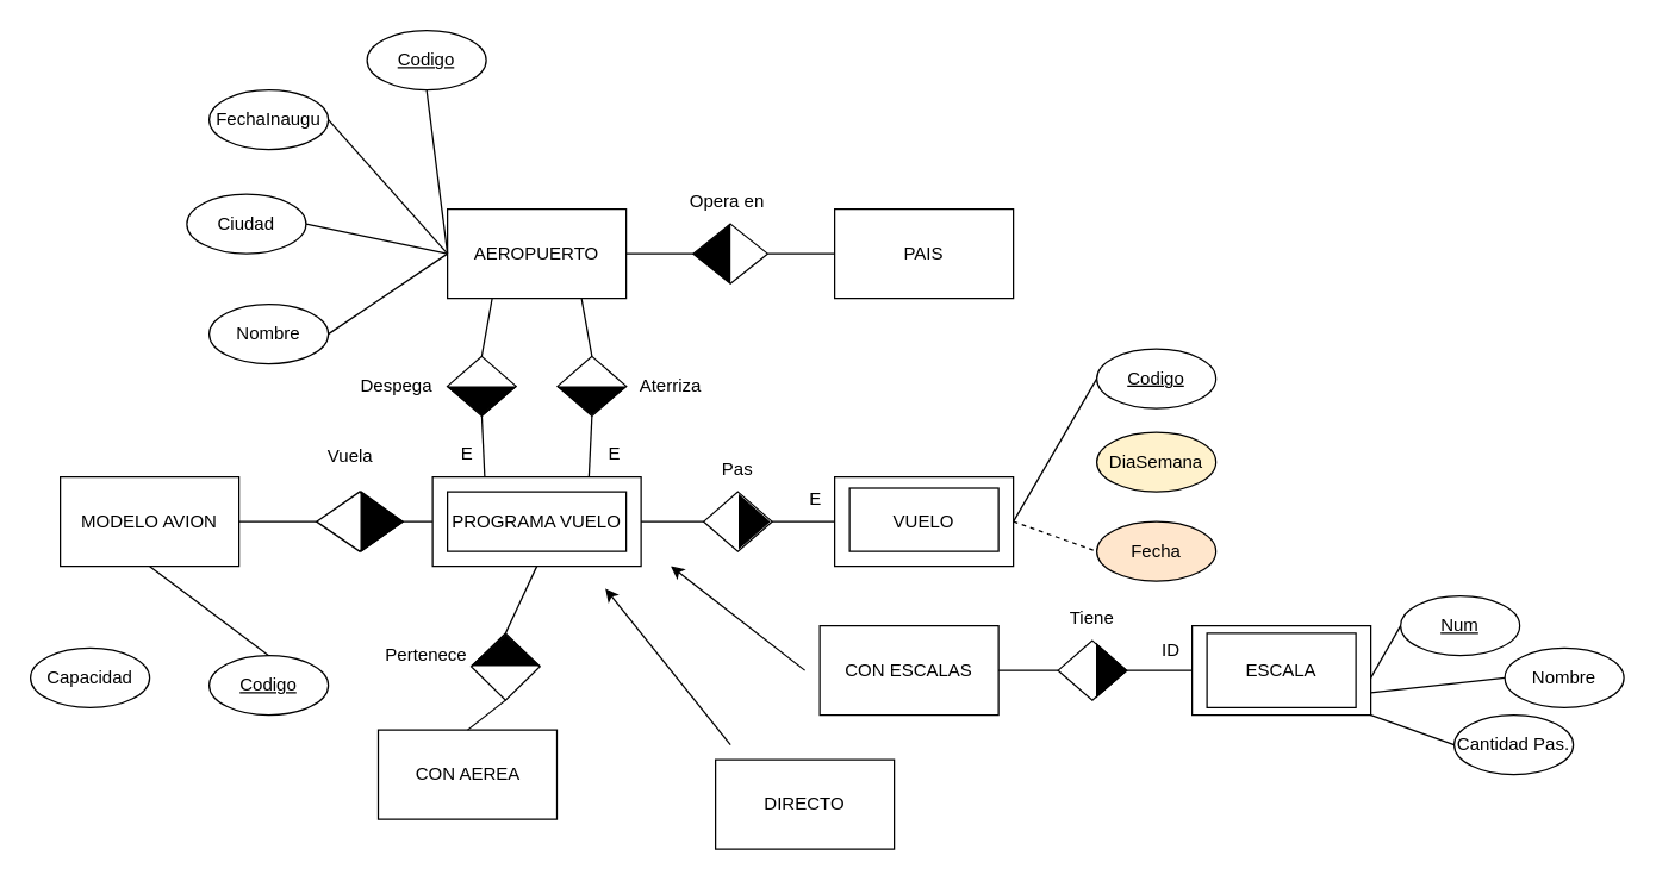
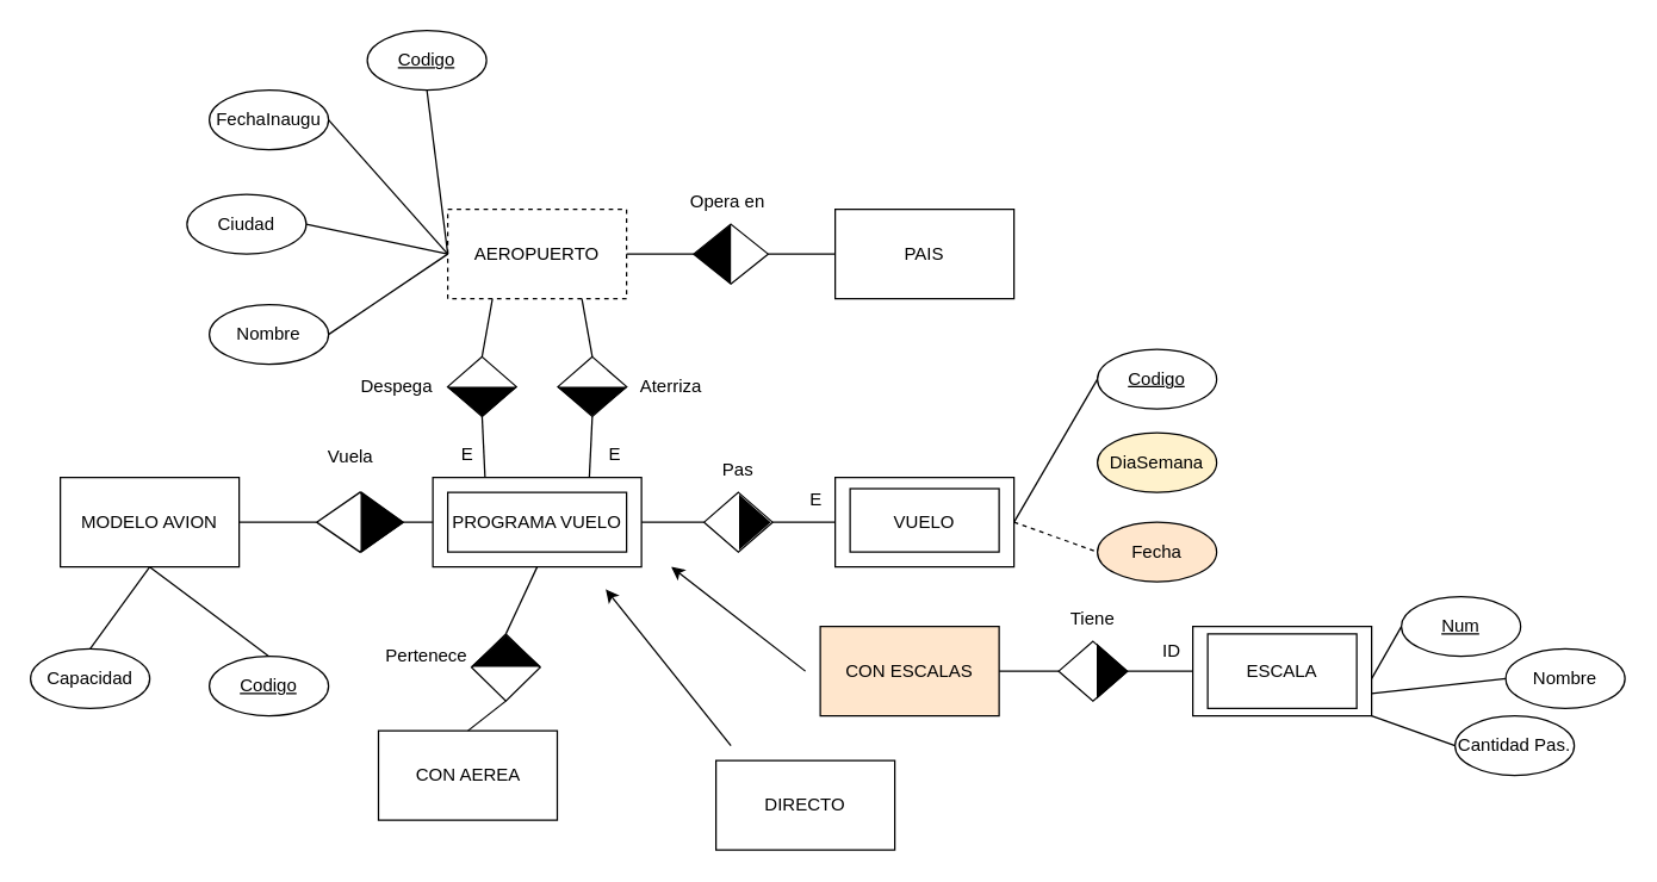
- <mxCell id="3" value="AEROPUERTO" style="rounded=0;whiteSpace=wrap;html=1;" parent="1" vertex="1"><mxGeometry x="300" y="140" width="120" height="60" as="geometry" /></mxCell>
+ <mxCell id="3" value="AEROPUERTO" style="rounded=0;whiteSpace=wrap;html=1;dashed=1;" parent="1" vertex="1"><mxGeometry x="300" y="140" width="120" height="60" as="geometry" /></mxCell>
+ <mxCell id="59" value="" style="endArrow=none;html=1;rounded=0;exitX=0.5;exitY=0;exitDx=0;exitDy=0;entryX=0.5;entryY=1;entryDx=0;entryDy=0;" parent="1" source="58" target="5" edge="1"><mxGeometry width="50" height="50" relative="1" as="geometry"><mxPoint x="360" y="310" as="sourcePoint" /><mxPoint x="410" y="260" as="targetPoint" /></mxGeometry></mxCell>
- <mxCell id="29" value="CON ESCALAS" style="rounded=0;whiteSpace=wrap;html=1;" parent="1" vertex="1"><mxGeometry x="550" y="420" width="120" height="60" as="geometry" /></mxCell>
+ <mxCell id="29" value="CON ESCALAS" style="rounded=0;whiteSpace=wrap;html=1;fillColor=#ffe6cc;" parent="1" vertex="1"><mxGeometry x="550" y="420" width="120" height="60" as="geometry" /></mxCell>
